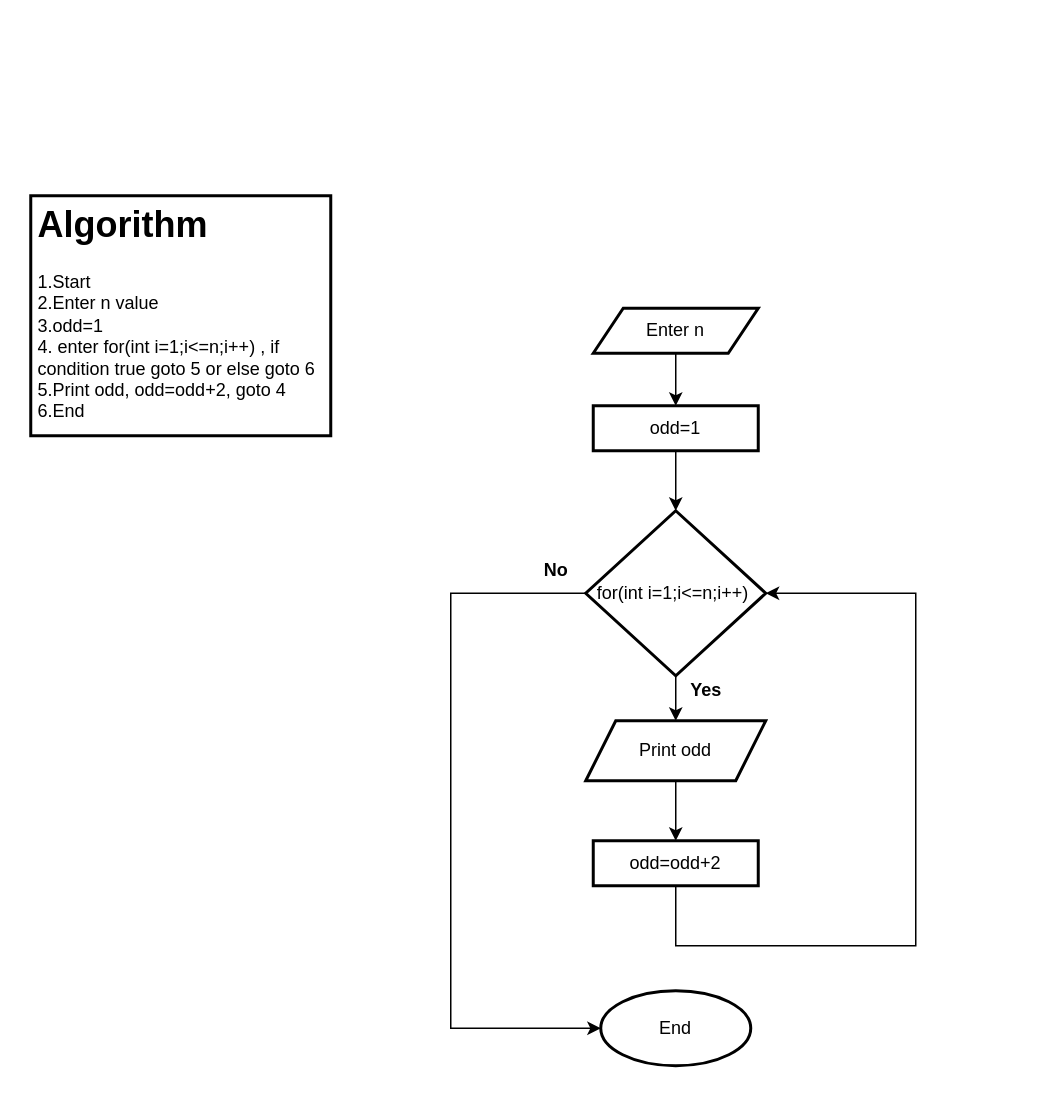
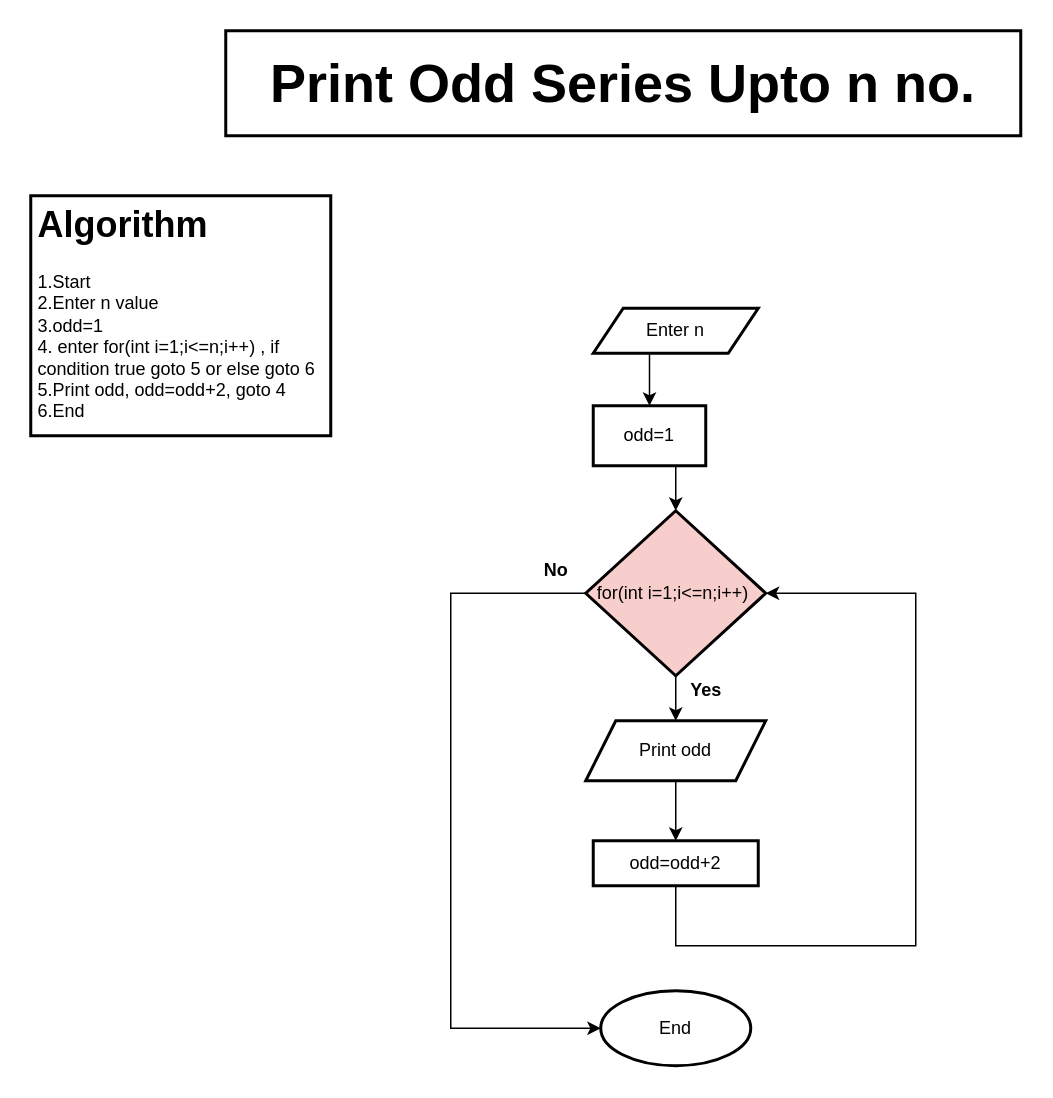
+ <mxCell id="2" value="&lt;b&gt;&lt;font style=&quot;font-size: 36px&quot;&gt;Print Odd Series Upto n no.&lt;/font&gt;&lt;/b&gt;" style="text;html=1;fillColor=none;align=center;verticalAlign=middle;whiteSpace=wrap;rounded=0;strokeColor=#000000;strokeWidth=2;" vertex="1" parent="1"><mxGeometry x="150" y="20" width="530" height="70" as="geometry" /></mxCell>
- <mxCell id="8" value="odd=1" style="rounded=0;whiteSpace=wrap;html=1;strokeColor=#000000;strokeWidth=2;" vertex="1" parent="1"><mxGeometry x="395" y="270" width="110" height="30" as="geometry" /></mxCell>
+ <mxCell id="8" value="odd=1" style="rounded=0;whiteSpace=wrap;html=1;strokeColor=#000000;strokeWidth=2;" vertex="1" parent="1"><mxGeometry x="395" y="270" width="75" height="40" as="geometry" /></mxCell>
- <mxCell id="11" value="&lt;span style=&quot;text-align: left&quot;&gt;for(int i=1;i&amp;lt;=n;i++)&amp;nbsp;&lt;/span&gt;" style="rhombus;whiteSpace=wrap;html=1;strokeColor=#000000;strokeWidth=2;" vertex="1" parent="1"><mxGeometry x="390" y="340" width="120" height="110" as="geometry" /></mxCell>
+ <mxCell id="11" value="&lt;span style=&quot;text-align: left&quot;&gt;for(int i=1;i&amp;lt;=n;i++)&amp;nbsp;&lt;/span&gt;" style="rhombus;whiteSpace=wrap;html=1;strokeColor=#000000;strokeWidth=2;fillColor=#f8cecc;" vertex="1" parent="1"><mxGeometry x="390" y="340" width="120" height="110" as="geometry" /></mxCell>
